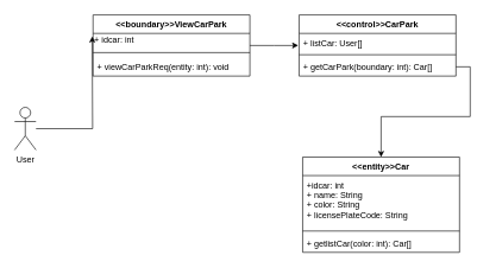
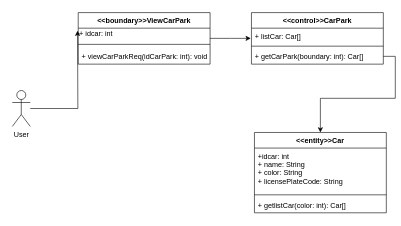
- <mxCell id="10" value="+ listCar: User[]" style="text;strokeColor=none;fillColor=none;align=left;verticalAlign=top;spacingLeft=4;spacingRight=4;overflow=hidden;rotatable=0;points=[[0,0.5],[1,0.5]];portConstraint=eastwest;" vertex="1" parent="9"><mxGeometry y="26" width="220" height="26" as="geometry" /></mxCell>
+ <mxCell id="10" value="+ listCar: Car[]" style="text;strokeColor=none;fillColor=none;align=left;verticalAlign=top;spacingLeft=4;spacingRight=4;overflow=hidden;rotatable=0;points=[[0,0.5],[1,0.5]];portConstraint=eastwest;" vertex="1" parent="9"><mxGeometry y="26" width="220" height="26" as="geometry" /></mxCell>
- <mxCell id="8" value="+ viewCarParkReq(entity: int): void" style="text;strokeColor=none;fillColor=none;align=left;verticalAlign=top;spacingLeft=4;spacingRight=4;overflow=hidden;rotatable=0;points=[[0,0.5],[1,0.5]];portConstraint=eastwest;" vertex="1" parent="5"><mxGeometry y="60" width="220" height="26" as="geometry" /></mxCell>
+ <mxCell id="8" value="+ viewCarParkReq(idCarPark: int): void" style="text;strokeColor=none;fillColor=none;align=left;verticalAlign=top;spacingLeft=4;spacingRight=4;overflow=hidden;rotatable=0;points=[[0,0.5],[1,0.5]];portConstraint=eastwest;" vertex="1" parent="5"><mxGeometry y="60" width="220" height="26" as="geometry" /></mxCell>
